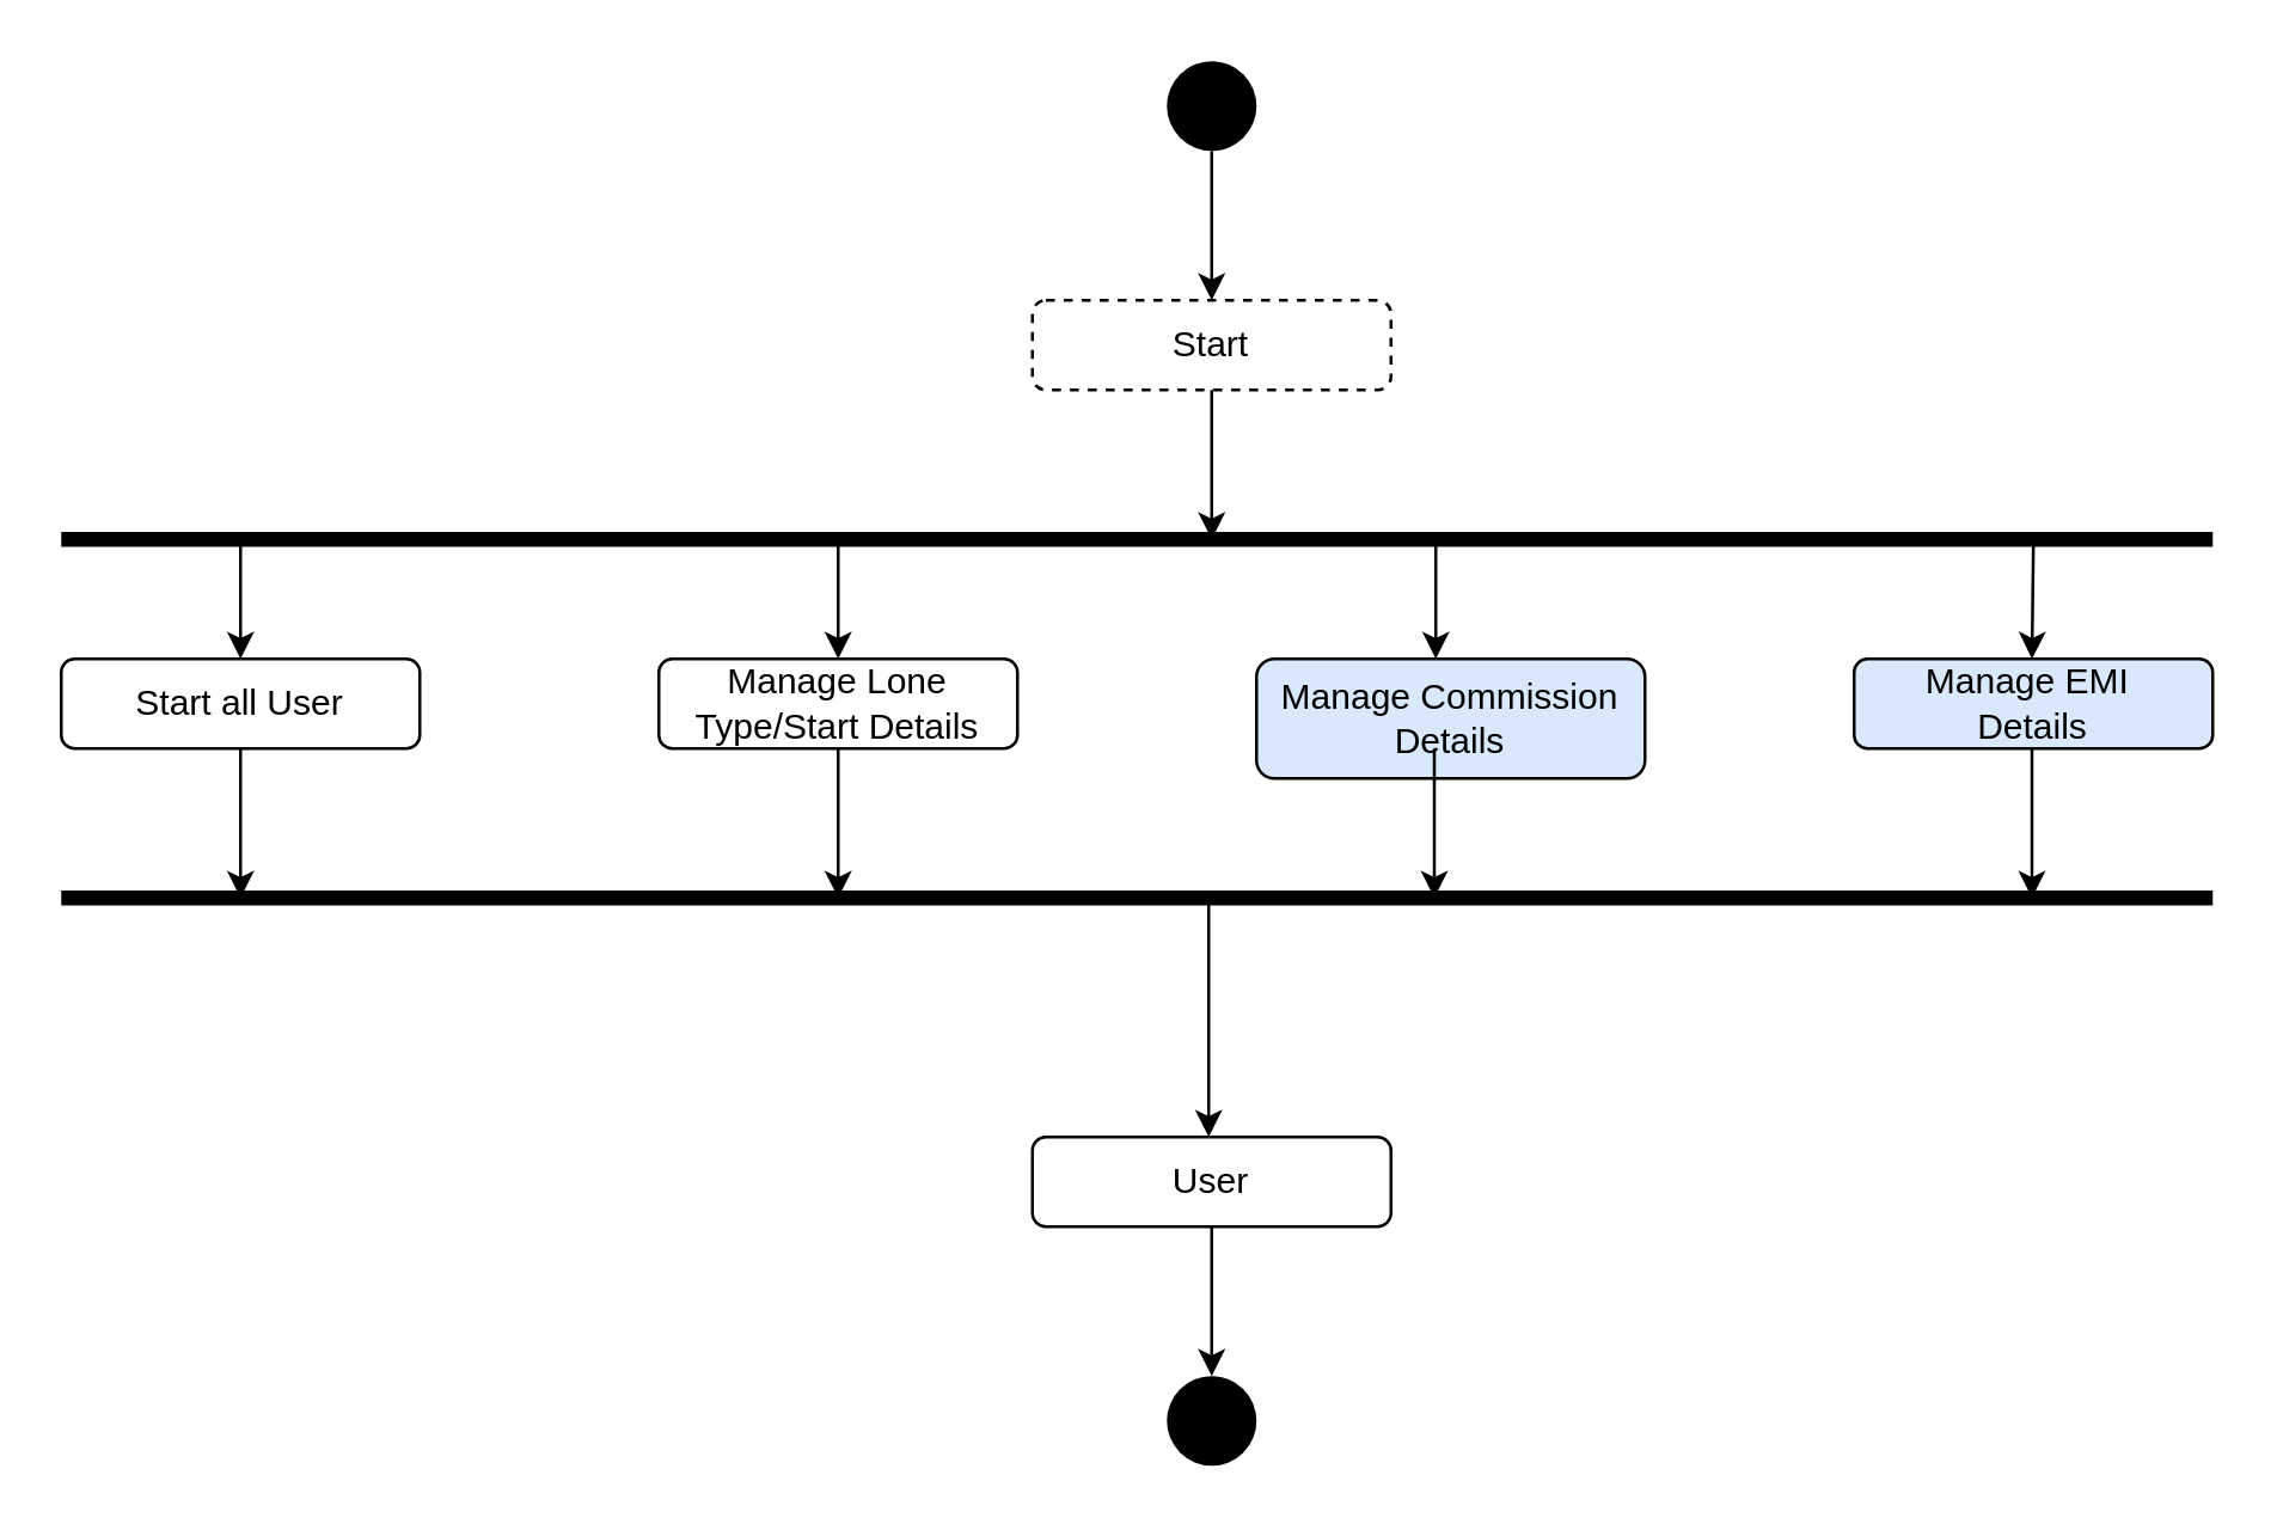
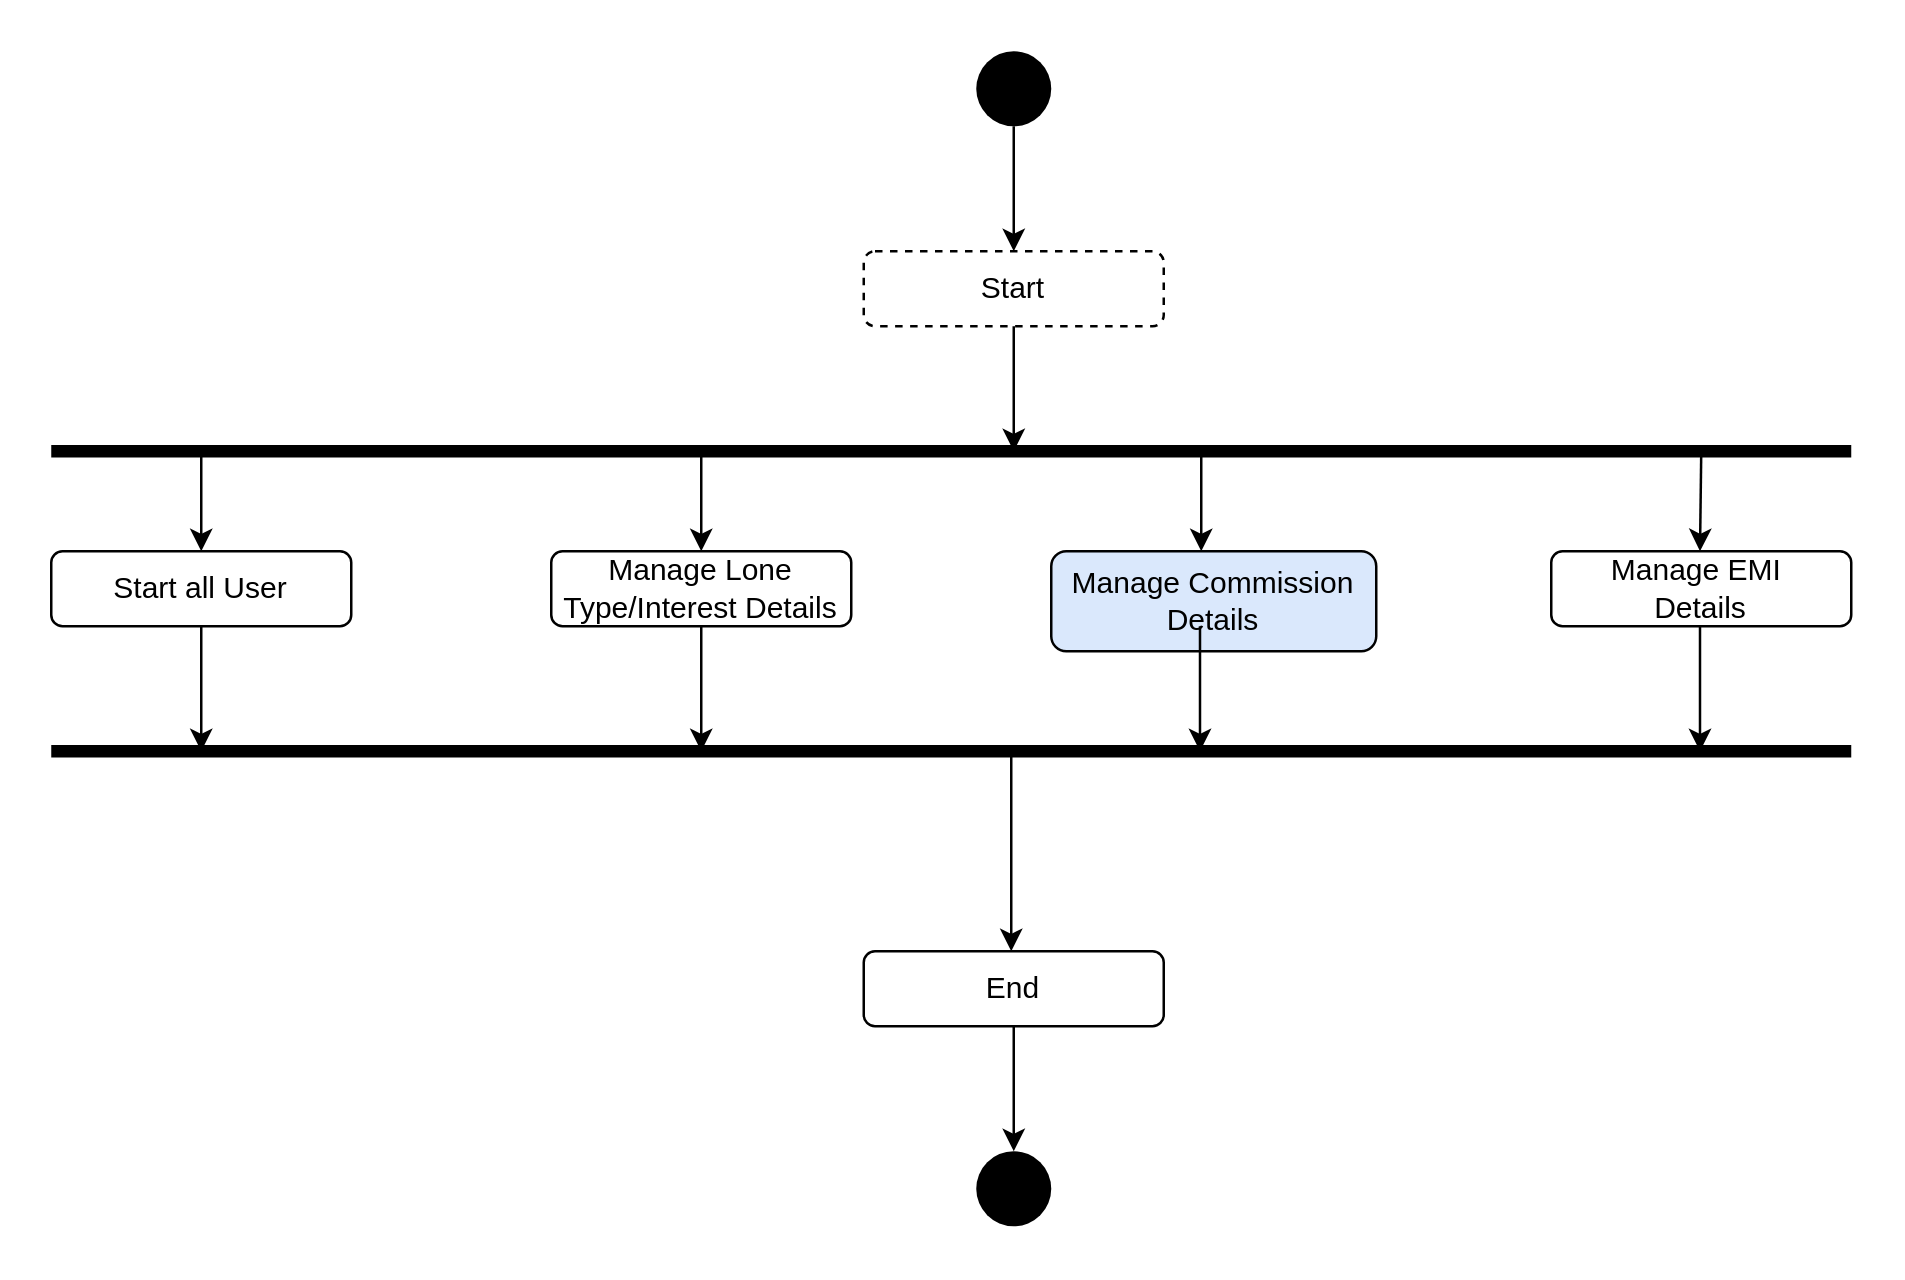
- <mxCell id="9" value="Manage Lone Type/Start Details&lt;br&gt;" style="rounded=1;whiteSpace=wrap;html=1;" parent="1" vertex="1"><mxGeometry x="220" y="220" width="120" height="30" as="geometry" /></mxCell>
+ <mxCell id="9" value="Manage Lone Type/Interest Details&lt;br&gt;" style="rounded=1;whiteSpace=wrap;html=1;" parent="1" vertex="1"><mxGeometry x="220" y="220" width="120" height="30" as="geometry" /></mxCell>
- <mxCell id="7" value="Manage EMI&amp;nbsp;&lt;br&gt;Details" style="rounded=1;whiteSpace=wrap;html=1;fillColor=#dae8fc;" parent="1" vertex="1"><mxGeometry x="620" y="220" width="120" height="30" as="geometry" /></mxCell>
+ <mxCell id="7" value="Manage EMI&amp;nbsp;&lt;br&gt;Details" style="rounded=1;whiteSpace=wrap;html=1;" parent="1" vertex="1"><mxGeometry x="620" y="220" width="120" height="30" as="geometry" /></mxCell>
- <mxCell id="21" value="User" style="rounded=1;whiteSpace=wrap;html=1;" parent="1" vertex="1"><mxGeometry x="345" y="380" width="120" height="30" as="geometry" /></mxCell>
+ <mxCell id="21" value="End" style="rounded=1;whiteSpace=wrap;html=1;" parent="1" vertex="1"><mxGeometry x="345" y="380" width="120" height="30" as="geometry" /></mxCell>
